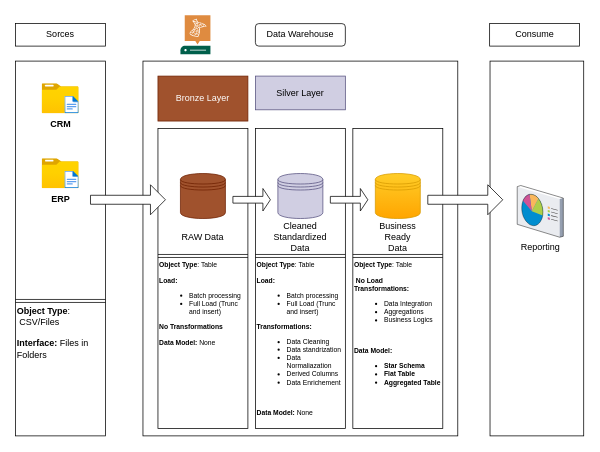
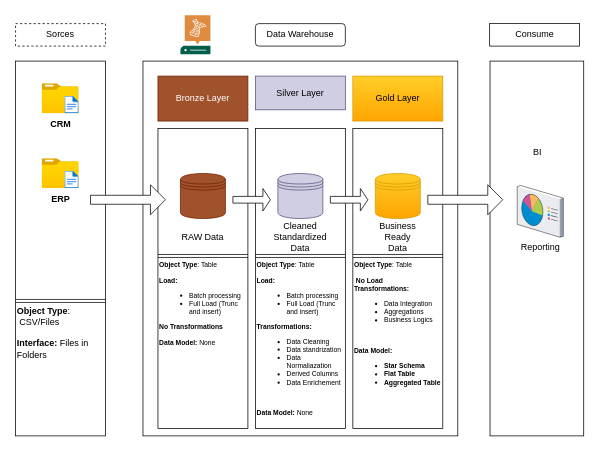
- <mxCell id="14" value="Sorces" style="rounded=0;whiteSpace=wrap;html=1;" vertex="1" parent="12"><mxGeometry width="120" height="30" as="geometry" /></mxCell>
+ <mxCell id="14" value="Sorces" style="rounded=0;whiteSpace=wrap;html=1;dashed=1;" vertex="1" parent="12"><mxGeometry width="120" height="30" as="geometry" /></mxCell>
+ <mxCell id="10" value="Gold Layer" style="rounded=0;whiteSpace=wrap;html=1;fillColor=#ffcd28;strokeColor=#d79b00;gradientColor=#ffa500;" vertex="1" parent="1"><mxGeometry x="470" y="101" width="120" height="60" as="geometry" /></mxCell>
+ <mxCell id="39" value="BI" style="image;aspect=fixed;html=1;points=[];align=center;fontSize=12;image=img/lib/azure2/power_platform/PowerBI.svg;" vertex="1" parent="1"><mxGeometry x="690" y="121" width="51" height="68" as="geometry" /></mxCell>
